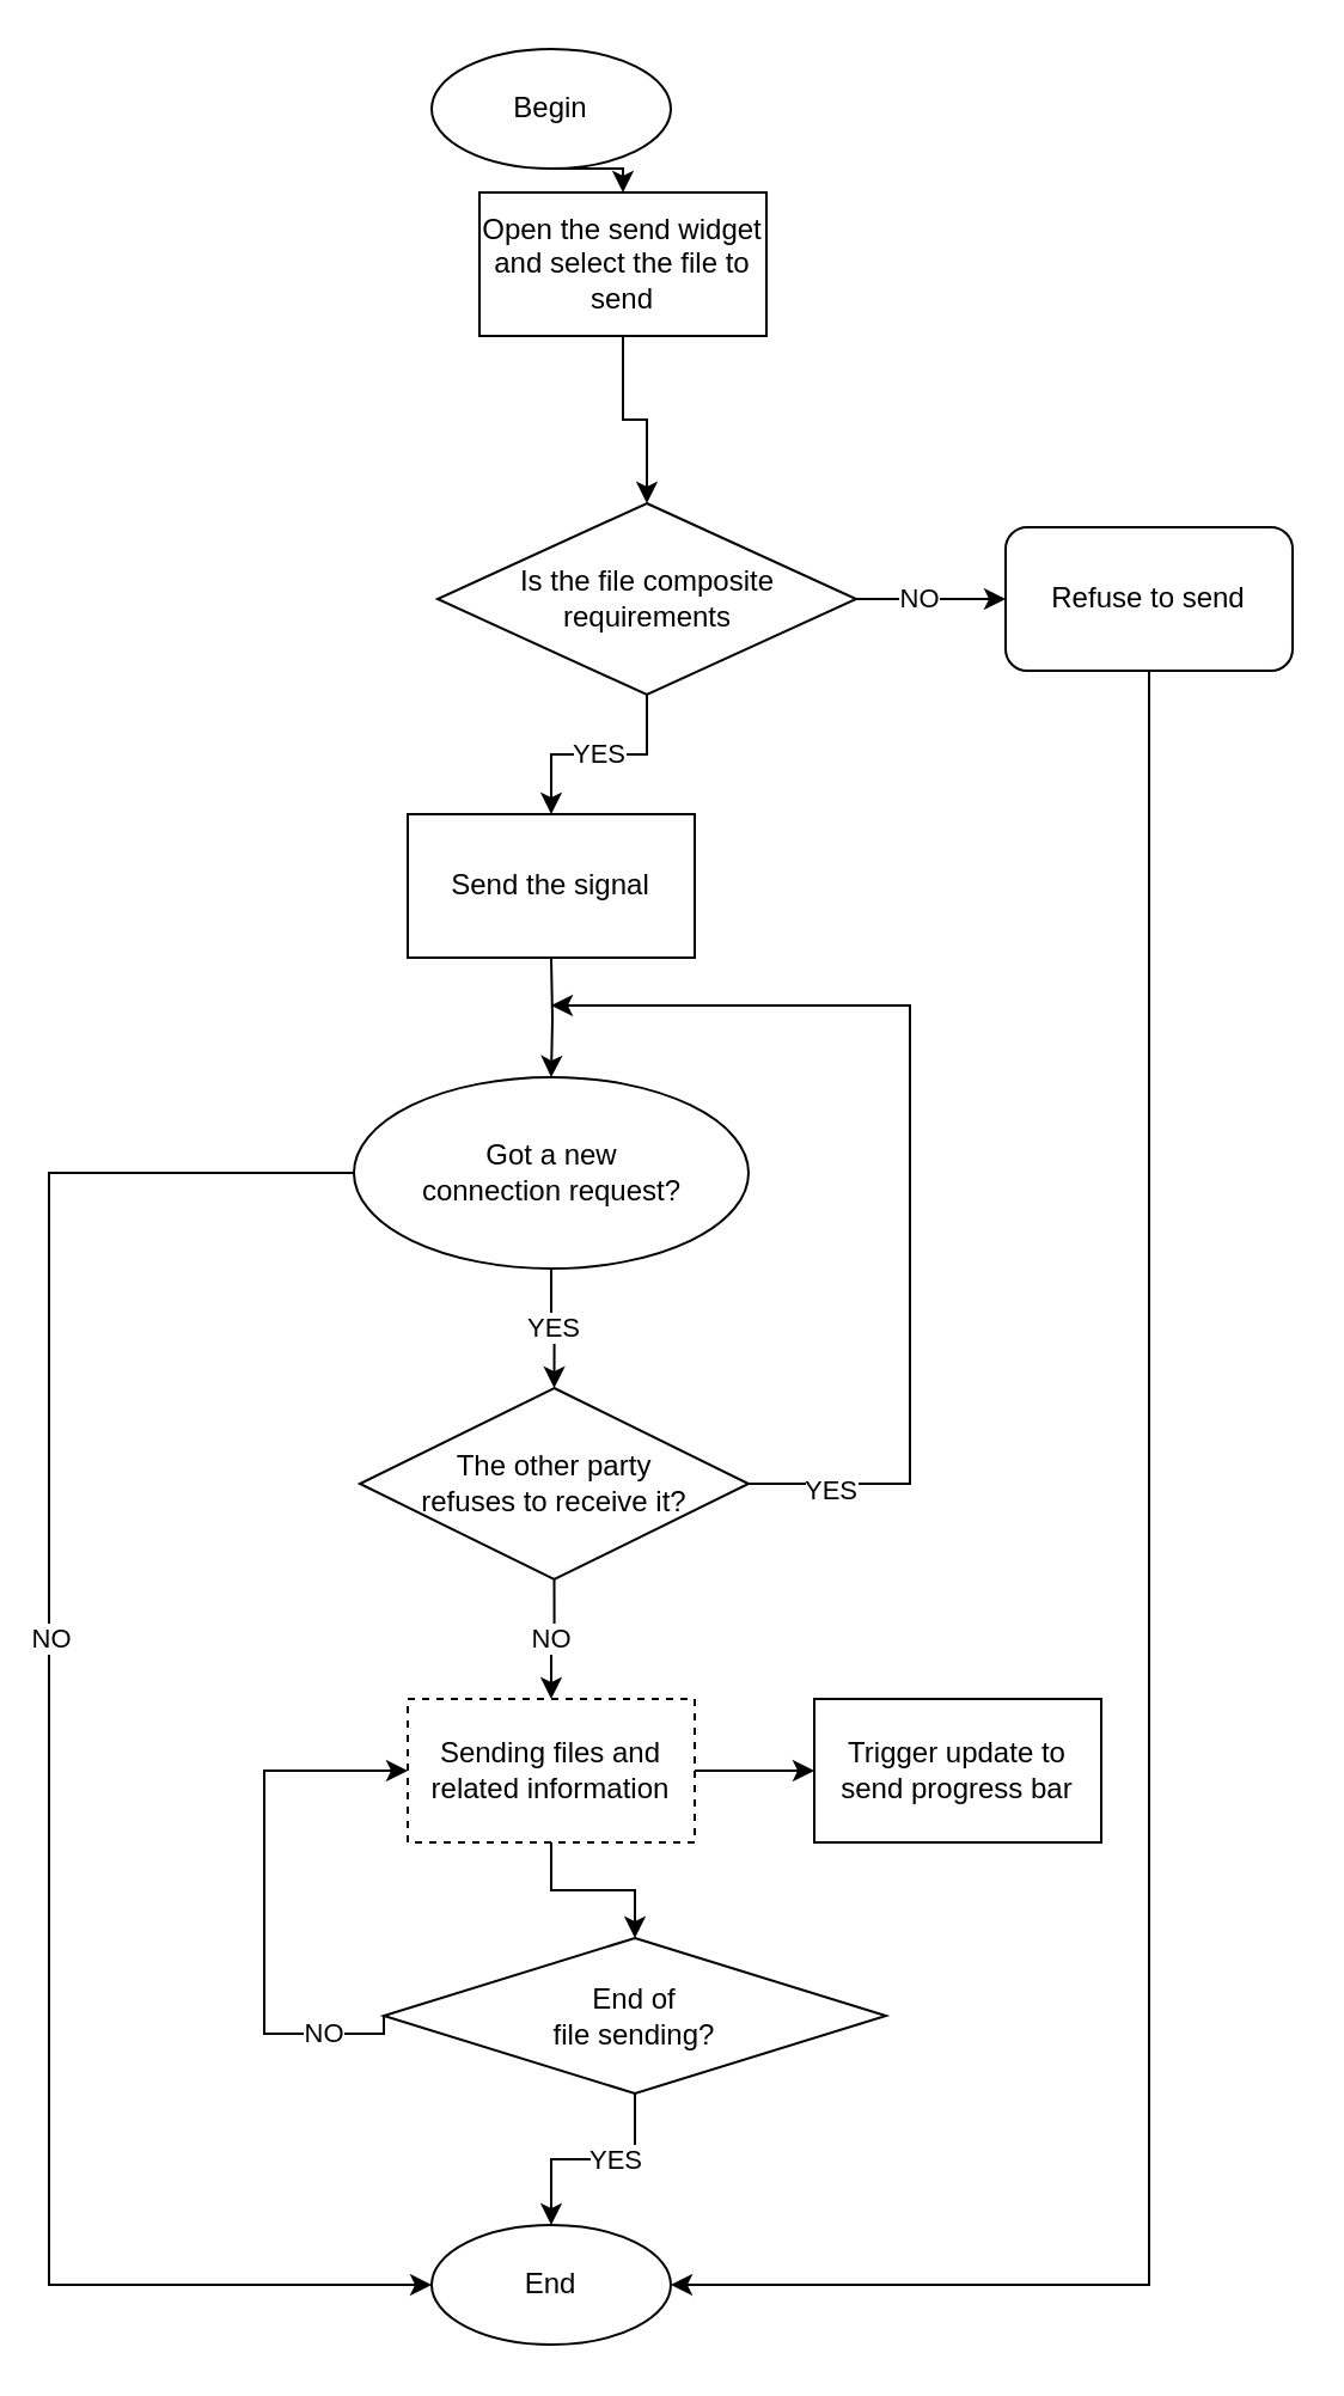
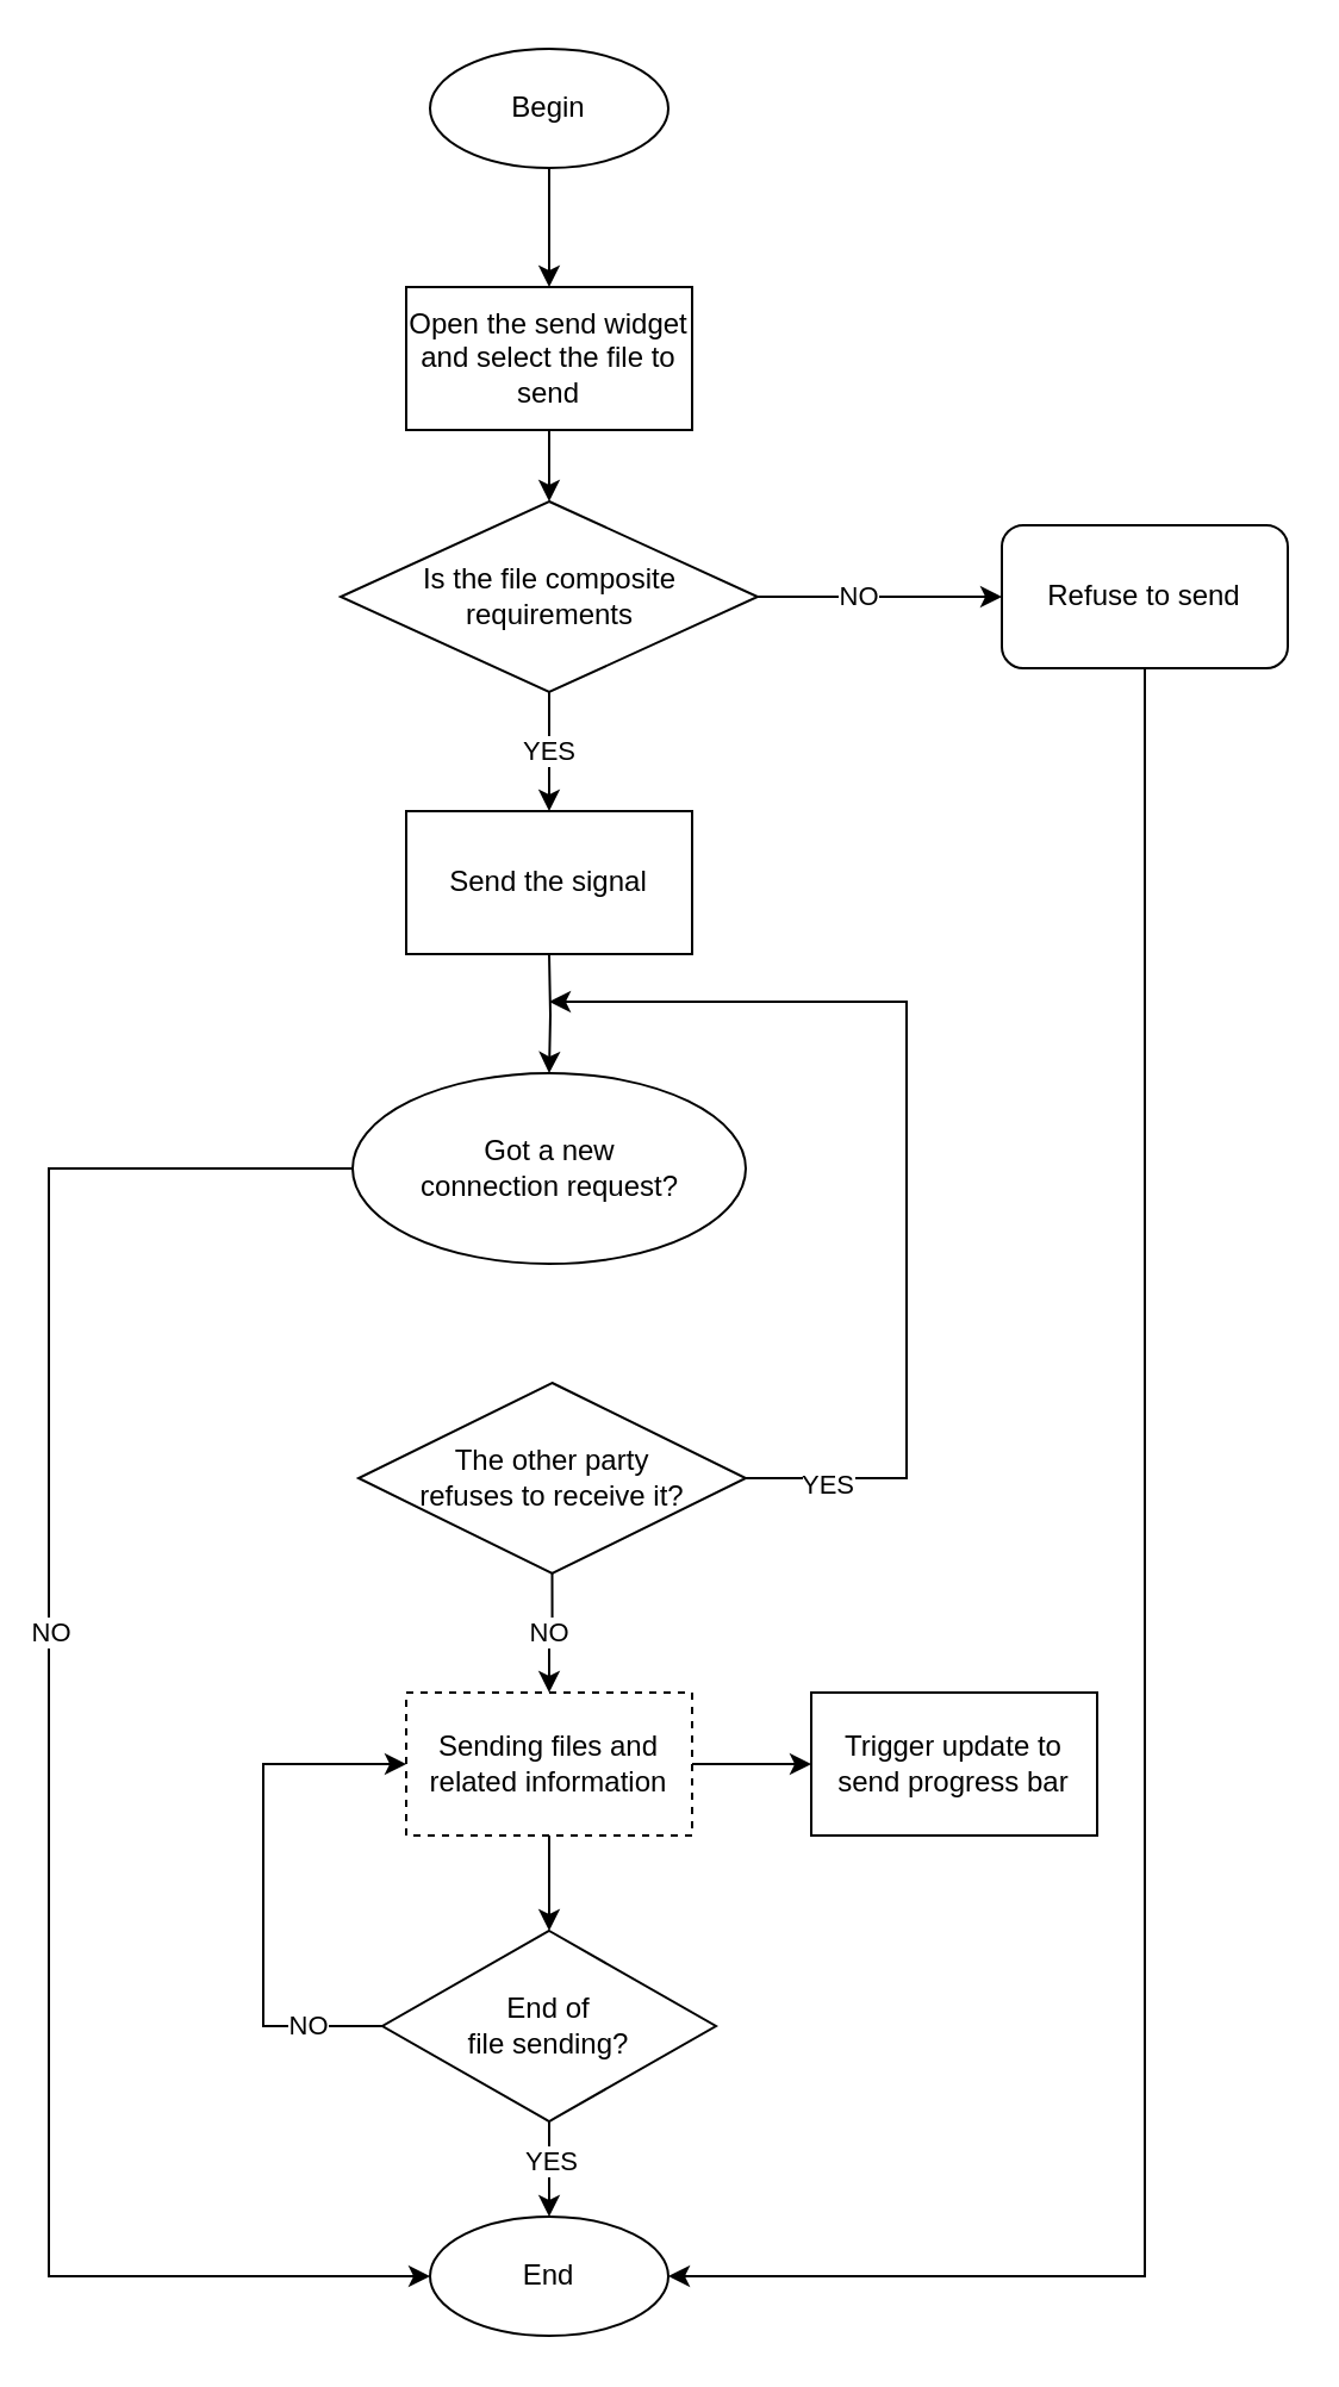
- <mxCell id="4" value="Open the send widget and select the file to send" style="rounded=0;whiteSpace=wrap;html=1;" parent="1" vertex="1"><mxGeometry x="200" y="80" width="120" height="60" as="geometry" /></mxCell>
+ <mxCell id="4" value="Open the send widget and select the file to send" style="rounded=0;whiteSpace=wrap;html=1;" parent="1" vertex="1"><mxGeometry x="170" y="120" width="120" height="60" as="geometry" /></mxCell>
- <mxCell id="27" value="Is the file composite requirements" style="rhombus;whiteSpace=wrap;html=1;rounded=0;" parent="1" vertex="1"><mxGeometry x="182.5" y="210" width="175" height="80" as="geometry" /></mxCell>
+ <mxCell id="27" value="Is the file composite requirements" style="rhombus;whiteSpace=wrap;html=1;rounded=0;" parent="1" vertex="1"><mxGeometry x="142.5" y="210" width="175" height="80" as="geometry" /></mxCell>
- <mxCell id="7" value="YES" style="edgeStyle=orthogonalEdgeStyle;rounded=0;orthogonalLoop=1;jettySize=auto;html=1;exitX=0.5;exitY=1;exitDx=0;exitDy=0;entryX=0.5;entryY=0;entryDx=0;entryDy=0;" parent="1" source="10" target="14" edge="1"><mxGeometry relative="1" as="geometry" /></mxCell>
- <mxCell id="22" value="End of &lt;br&gt;file sending?" style="rhombus;whiteSpace=wrap;html=1;rounded=0;" parent="1" vertex="1"><mxGeometry x="160" y="810" width="210" height="65" as="geometry" /></mxCell>
+ <mxCell id="22" value="End of &lt;br&gt;file sending?" style="rhombus;whiteSpace=wrap;html=1;rounded=0;" parent="1" vertex="1"><mxGeometry x="160" y="810" width="140" height="80" as="geometry" /></mxCell>
